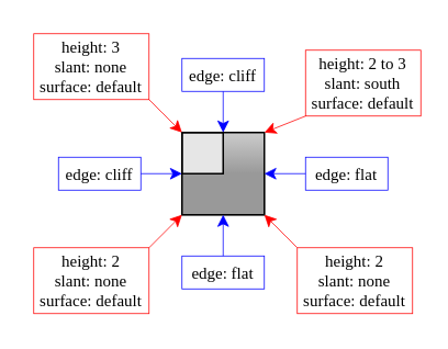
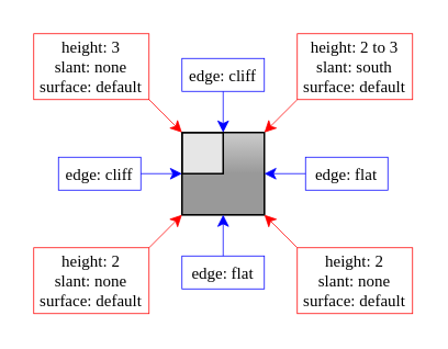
- <mxCell id="12" value="height: 2 to 3&lt;br style=&quot;font-size: 10px;&quot;&gt;slant: south&lt;br style=&quot;font-size: 10px;&quot;&gt;surface: default" style="whiteSpace=wrap;html=1;fontFamily=&quot;Latin Mono Regular 12&quot;;fontSize=10;fillColor=none;strokeWidth=0.5;strokeColor=#FF0000;" parent="1" vertex="1"><mxGeometry x="185" y="30" width="70" height="40" as="geometry" /></mxCell>
+ <mxCell id="12" value="height: 2 to 3&lt;br style=&quot;font-size: 10px;&quot;&gt;slant: south&lt;br style=&quot;font-size: 10px;&quot;&gt;surface: default" style="whiteSpace=wrap;html=1;fontFamily=&quot;Latin Mono Regular 12&quot;;fontSize=10;fillColor=none;strokeWidth=0.5;strokeColor=#FF0000;" parent="1" vertex="1"><mxGeometry x="180" y="20" width="70" height="40" as="geometry" /></mxCell>
